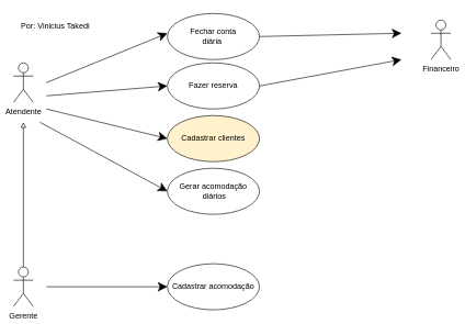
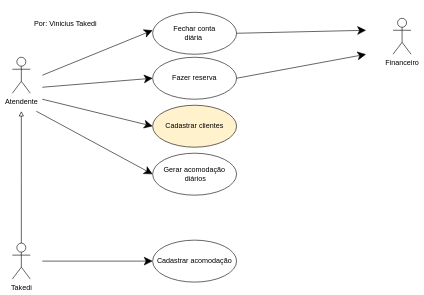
- <mxCell id="18" value="Por: Vinicius Takedi&amp;nbsp;" style="text;html=1;align=center;verticalAlign=middle;resizable=0;points=[];autosize=1;" vertex="1" parent="1"><mxGeometry x="25" y="30" width="120" height="20" as="geometry" /></mxCell>
+ <mxCell id="18" value="Por: Vinicius Takedi&amp;nbsp;" style="text;html=1;align=center;verticalAlign=middle;resizable=0;points=[];autosize=1;" vertex="1" parent="1"><mxGeometry x="50" y="30" width="120" height="20" as="geometry" /></mxCell>
- <mxCell id="8" value="Gerente" style="shape=umlActor;verticalLabelPosition=bottom;verticalAlign=top;html=1;" vertex="1" parent="1"><mxGeometry x="20" y="405" width="30" height="60" as="geometry" /></mxCell>
+ <mxCell id="8" value="Takedi" style="shape=umlActor;verticalLabelPosition=bottom;verticalAlign=top;html=1;" vertex="1" parent="1"><mxGeometry x="20" y="405" width="30" height="60" as="geometry" /></mxCell>
